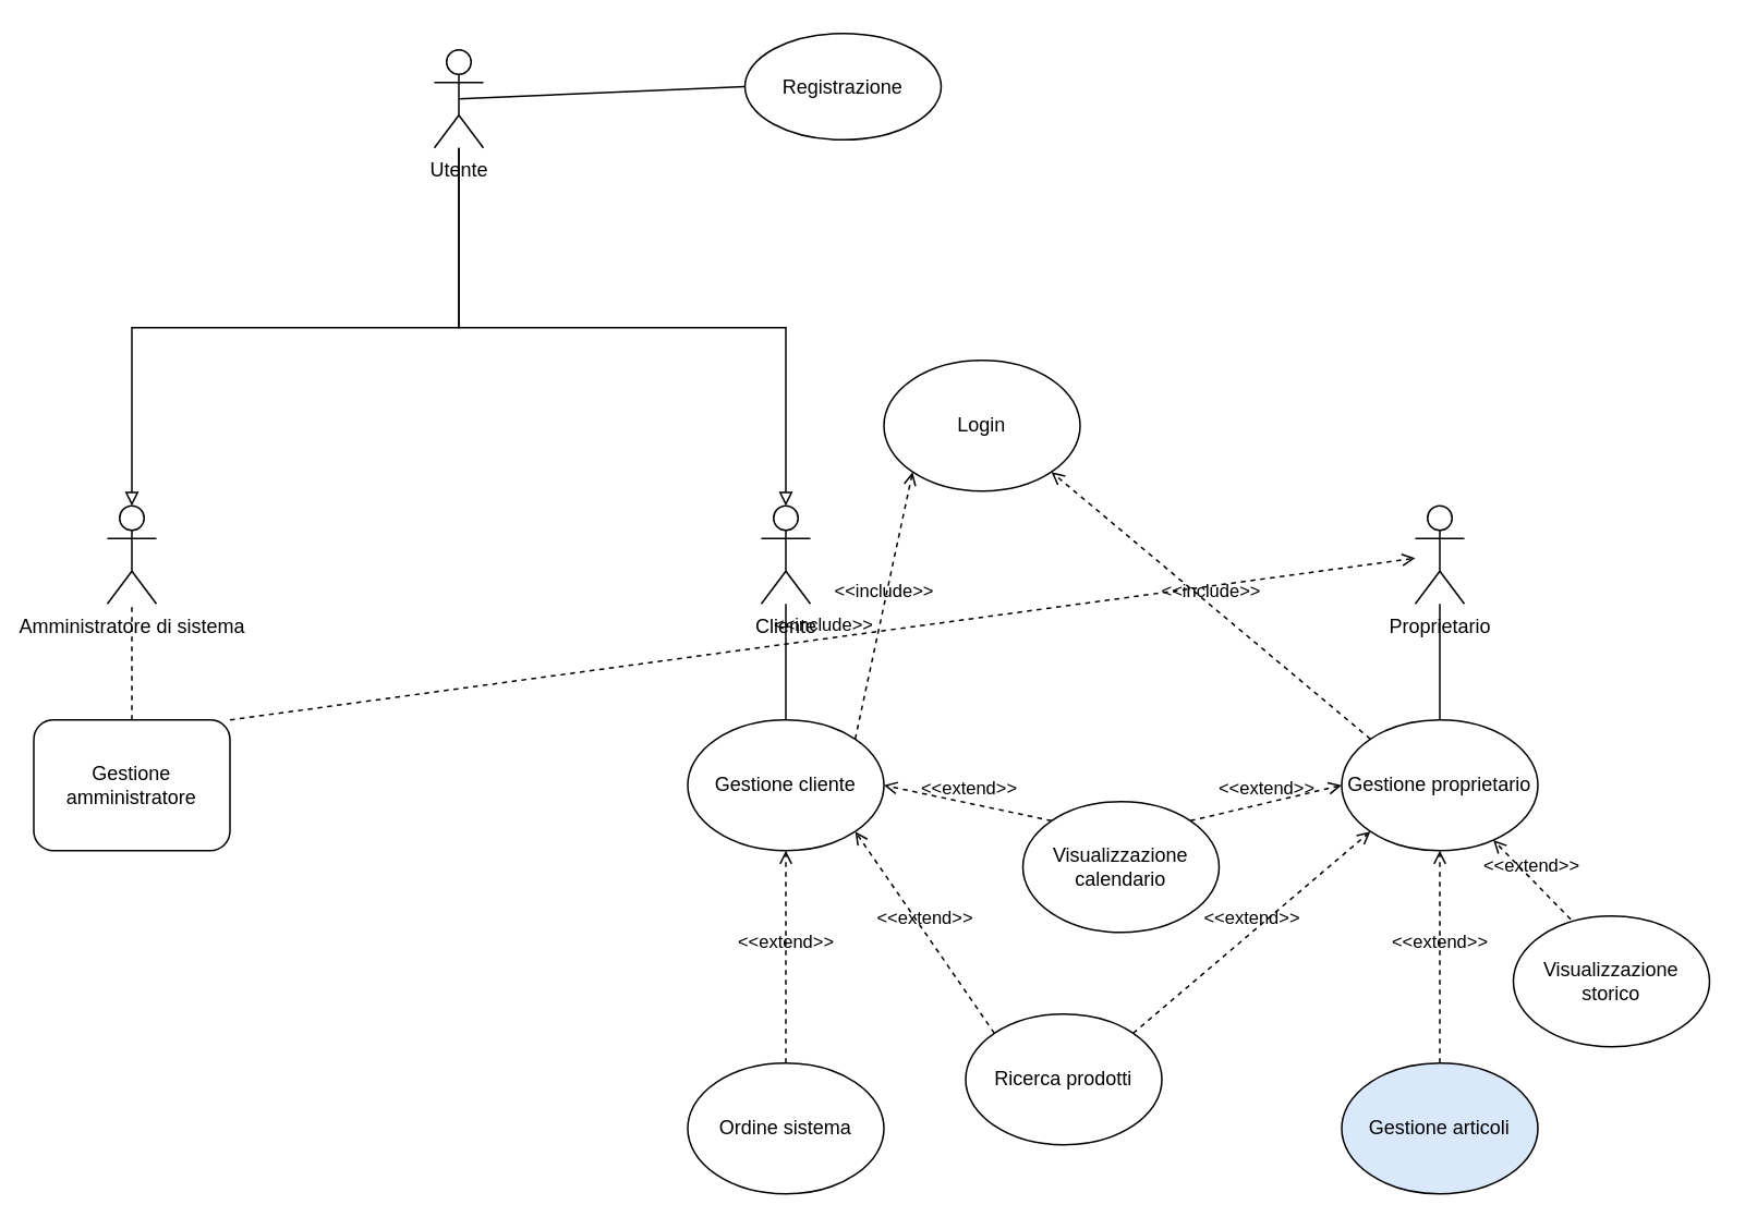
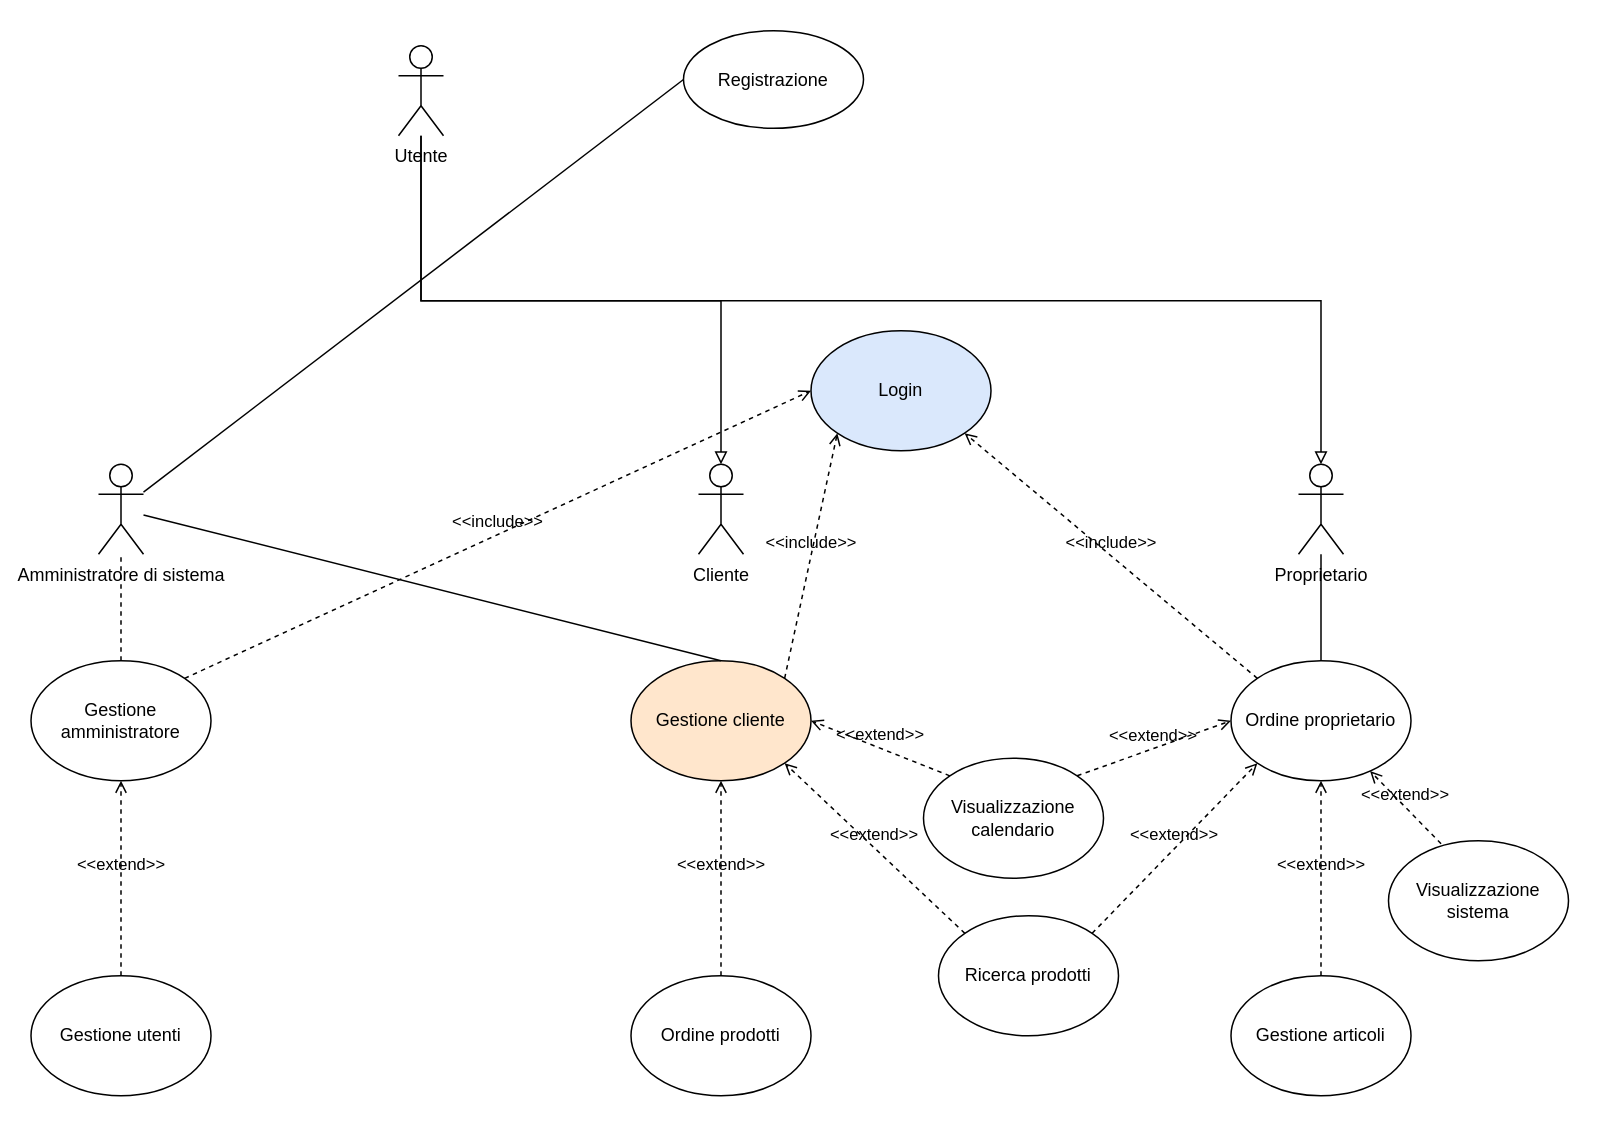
- <mxCell id="20" value="" style="endArrow=none;html=1;rounded=0;entryX=0.5;entryY=0.5;entryDx=0;entryDy=0;entryPerimeter=0;exitX=0;exitY=0.5;exitDx=0;exitDy=0;" edge="1" parent="1" source="5" target="13"><mxGeometry width="50" height="50" relative="1" as="geometry"><mxPoint x="445" y="90" as="sourcePoint" /><mxPoint x="485" y="400" as="targetPoint" /></mxGeometry></mxCell>
+ <mxCell id="20" value="" style="endArrow=none;html=1;rounded=0;exitX=0;exitY=0.5;exitDx=0;exitDy=0;" edge="1" parent="1" source="5" target="2"><mxGeometry width="50" height="50" relative="1" as="geometry"><mxPoint x="445" y="90" as="sourcePoint" /><mxPoint x="485" y="400" as="targetPoint" /></mxGeometry></mxCell>
- <mxCell id="17" value="" style="endArrow=block;html=1;endFill=0;edgeStyle=elbowEdgeStyle;elbow=vertical;rounded=0;entryX=0.5;entryY=0;entryDx=0;entryDy=0;entryPerimeter=0;" edge="1" parent="1" source="13" target="2"><mxGeometry width="160" relative="1" as="geometry"><mxPoint x="385" y="440" as="sourcePoint" /><mxPoint x="535" y="420" as="targetPoint" /></mxGeometry></mxCell>
+ <mxCell id="19" value="" style="endArrow=block;html=1;endFill=0;edgeStyle=elbowEdgeStyle;elbow=vertical;rounded=0;entryX=0.5;entryY=0;entryDx=0;entryDy=0;entryPerimeter=0;" edge="1" parent="1" source="13" target="3"><mxGeometry width="160" relative="1" as="geometry"><mxPoint x="385" y="440" as="sourcePoint" /><mxPoint x="555" y="479.5" as="targetPoint" /></mxGeometry></mxCell>
- <mxCell id="6" value="Login" style="ellipse;whiteSpace=wrap;html=1;" vertex="1" parent="1"><mxGeometry x="540" y="220" width="120" height="80" as="geometry" /></mxCell>
+ <mxCell id="6" value="Login" style="ellipse;whiteSpace=wrap;html=1;fillColor=#dae8fc;" vertex="1" parent="1"><mxGeometry x="540" y="220" width="120" height="80" as="geometry" /></mxCell>
- <mxCell id="31" value="&amp;lt;&amp;lt;include&amp;gt;&amp;gt;" style="html=1;verticalAlign=bottom;labelBackgroundColor=none;endArrow=open;endFill=0;dashed=1;rounded=0;exitX=1;exitY=0;exitDx=0;exitDy=0;" edge="1" parent="1" source="14" target="3"><mxGeometry width="160" relative="1" as="geometry"><mxPoint x="175" y="470" as="sourcePoint" /><mxPoint x="335" y="470" as="targetPoint" /></mxGeometry></mxCell>
+ <mxCell id="31" value="&amp;lt;&amp;lt;include&amp;gt;&amp;gt;" style="html=1;verticalAlign=bottom;labelBackgroundColor=none;endArrow=open;endFill=0;dashed=1;rounded=0;exitX=1;exitY=0;exitDx=0;exitDy=0;entryX=0;entryY=0.5;entryDx=0;entryDy=0;" edge="1" parent="1" source="14" target="6"><mxGeometry width="160" relative="1" as="geometry"><mxPoint x="175" y="470" as="sourcePoint" /><mxPoint x="335" y="470" as="targetPoint" /></mxGeometry></mxCell>
- <mxCell id="22" value="" style="endArrow=none;html=1;rounded=0;exitX=0.5;exitY=0;exitDx=0;exitDy=0;" edge="1" parent="1" source="16" target="4"><mxGeometry width="50" height="50" relative="1" as="geometry"><mxPoint x="415" y="440" as="sourcePoint" /><mxPoint x="479" y="399" as="targetPoint" /></mxGeometry></mxCell>
+ <mxCell id="22" value="" style="endArrow=none;html=1;rounded=0;exitX=0.5;exitY=0;exitDx=0;exitDy=0;" edge="1" parent="1" source="16" target="2"><mxGeometry width="50" height="50" relative="1" as="geometry"><mxPoint x="415" y="440" as="sourcePoint" /><mxPoint x="479" y="399" as="targetPoint" /></mxGeometry></mxCell>
- <mxCell id="14" value="Gestione amministratore" style="whiteSpace=wrap;html=1;rounded=1;" vertex="1" parent="1"><mxGeometry x="20" y="440" width="120" height="80" as="geometry" /></mxCell>
+ <mxCell id="14" value="Gestione amministratore" style="ellipse;whiteSpace=wrap;html=1;" vertex="1" parent="1"><mxGeometry x="20" y="440" width="120" height="80" as="geometry" /></mxCell>
- <mxCell id="16" value="Gestione cliente" style="ellipse;whiteSpace=wrap;html=1;" vertex="1" parent="1"><mxGeometry x="420" y="440" width="120" height="80" as="geometry" /></mxCell>
+ <mxCell id="16" value="Gestione cliente" style="ellipse;whiteSpace=wrap;html=1;fillColor=#ffe6cc;" vertex="1" parent="1"><mxGeometry x="420" y="440" width="120" height="80" as="geometry" /></mxCell>
- <mxCell id="15" value="Gestione proprietario" style="ellipse;whiteSpace=wrap;html=1;" vertex="1" parent="1"><mxGeometry x="820" y="440" width="120" height="80" as="geometry" /></mxCell>
+ <mxCell id="15" value="Ordine proprietario" style="ellipse;whiteSpace=wrap;html=1;" vertex="1" parent="1"><mxGeometry x="820" y="440" width="120" height="80" as="geometry" /></mxCell>
- <mxCell id="9" value="Visualizzazione calendario" style="ellipse;whiteSpace=wrap;html=1;" vertex="1" parent="1"><mxGeometry x="625" y="490" width="120" height="80" as="geometry" /></mxCell>
+ <mxCell id="9" value="Visualizzazione calendario" style="ellipse;whiteSpace=wrap;html=1;" vertex="1" parent="1"><mxGeometry x="615" y="505" width="120" height="80" as="geometry" /></mxCell>
+ <mxCell id="24" value="&amp;lt;&amp;lt;extend&amp;gt;&amp;gt;" style="html=1;verticalAlign=bottom;labelBackgroundColor=none;endArrow=open;endFill=0;dashed=1;rounded=0;exitX=0.5;exitY=0;exitDx=0;exitDy=0;entryX=0.5;entryY=1;entryDx=0;entryDy=0;" edge="1" parent="1" source="12" target="14"><mxGeometry width="160" relative="1" as="geometry"><mxPoint x="235" y="390" as="sourcePoint" /><mxPoint x="165" y="610" as="targetPoint" /></mxGeometry></mxCell>
- <mxCell id="11" value="Visualizzazione storico" style="ellipse;whiteSpace=wrap;html=1;" vertex="1" parent="1"><mxGeometry x="925" y="560" width="120" height="80" as="geometry" /></mxCell>
+ <mxCell id="11" value="Visualizzazione sistema" style="ellipse;whiteSpace=wrap;html=1;" vertex="1" parent="1"><mxGeometry x="925" y="560" width="120" height="80" as="geometry" /></mxCell>
- <mxCell id="7" value="Ricerca prodotti" style="ellipse;whiteSpace=wrap;html=1;" vertex="1" parent="1"><mxGeometry x="590" y="620" width="120" height="80" as="geometry" /></mxCell>
+ <mxCell id="7" value="Ricerca prodotti" style="ellipse;whiteSpace=wrap;html=1;" vertex="1" parent="1"><mxGeometry x="625" y="610" width="120" height="80" as="geometry" /></mxCell>
+ <mxCell id="12" value="Gestione utenti" style="ellipse;whiteSpace=wrap;html=1;" vertex="1" parent="1"><mxGeometry x="20" y="650" width="120" height="80" as="geometry" /></mxCell>
- <mxCell id="8" value="Ordine sistema" style="ellipse;whiteSpace=wrap;html=1;" vertex="1" parent="1"><mxGeometry x="420" y="650" width="120" height="80" as="geometry" /></mxCell>
+ <mxCell id="8" value="Ordine prodotti" style="ellipse;whiteSpace=wrap;html=1;" vertex="1" parent="1"><mxGeometry x="420" y="650" width="120" height="80" as="geometry" /></mxCell>
- <mxCell id="10" value="Gestione articoli" style="ellipse;whiteSpace=wrap;html=1;fillColor=#dae8fc;" vertex="1" parent="1"><mxGeometry x="820" y="650" width="120" height="80" as="geometry" /></mxCell>
+ <mxCell id="10" value="Gestione articoli" style="ellipse;whiteSpace=wrap;html=1;" vertex="1" parent="1"><mxGeometry x="820" y="650" width="120" height="80" as="geometry" /></mxCell>
